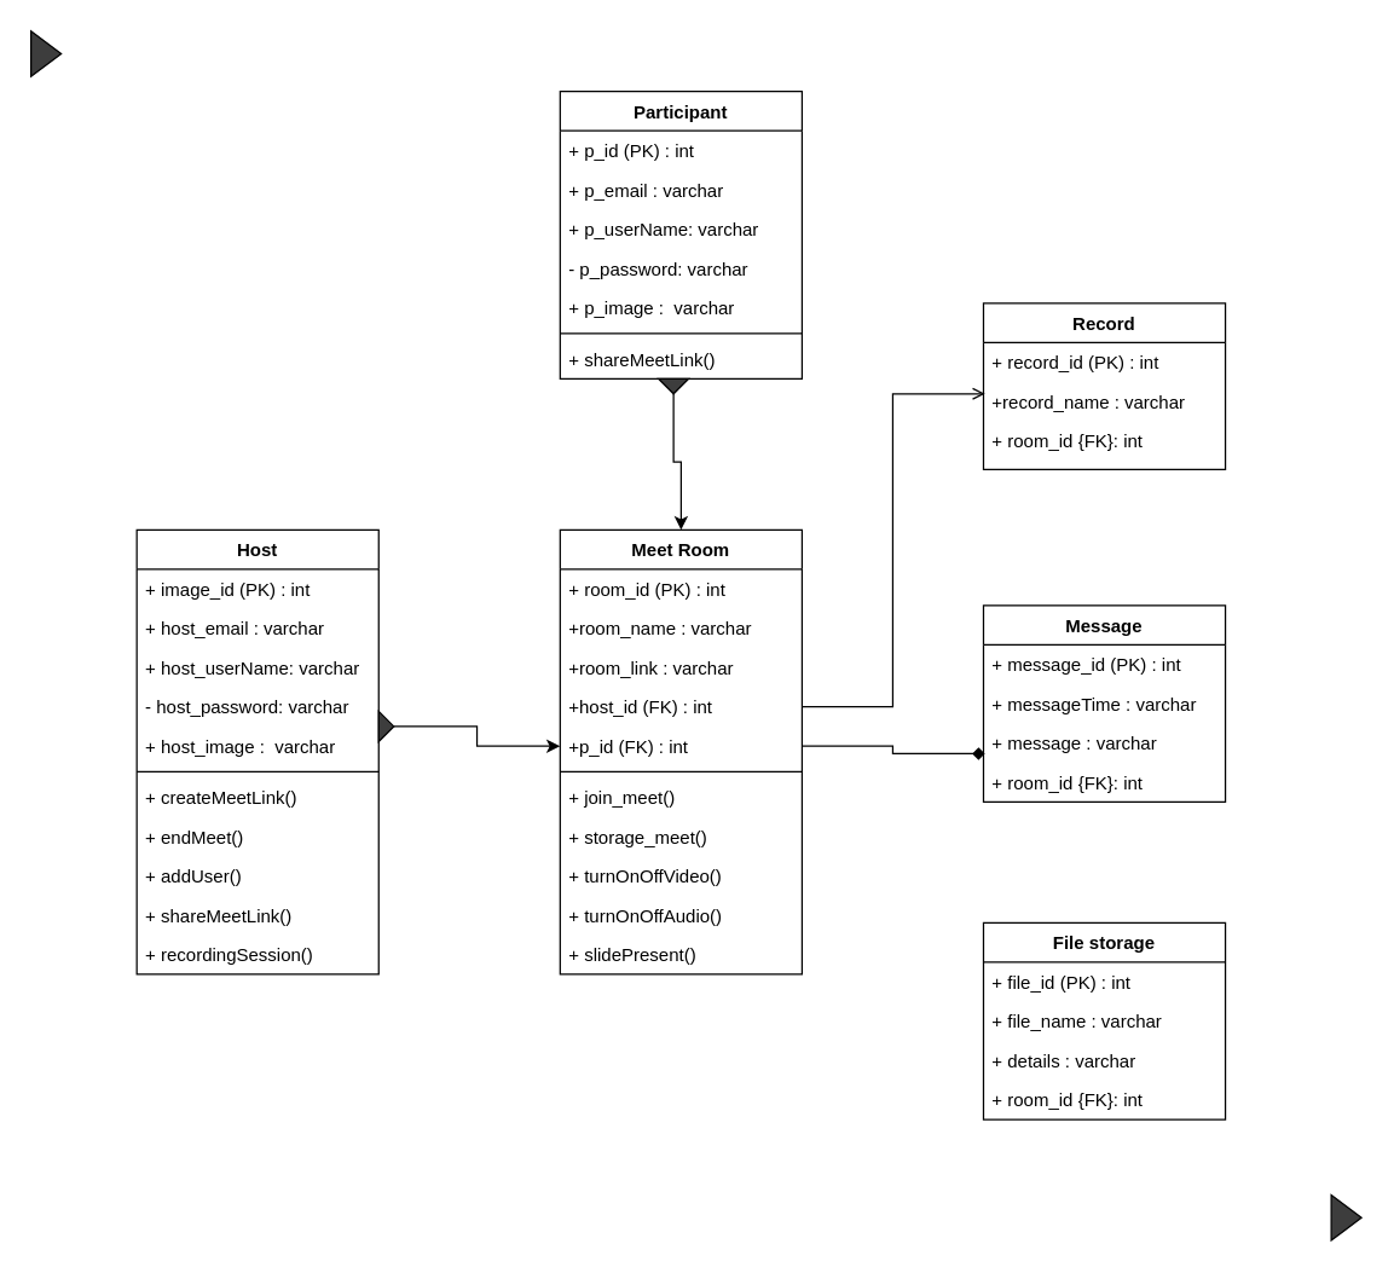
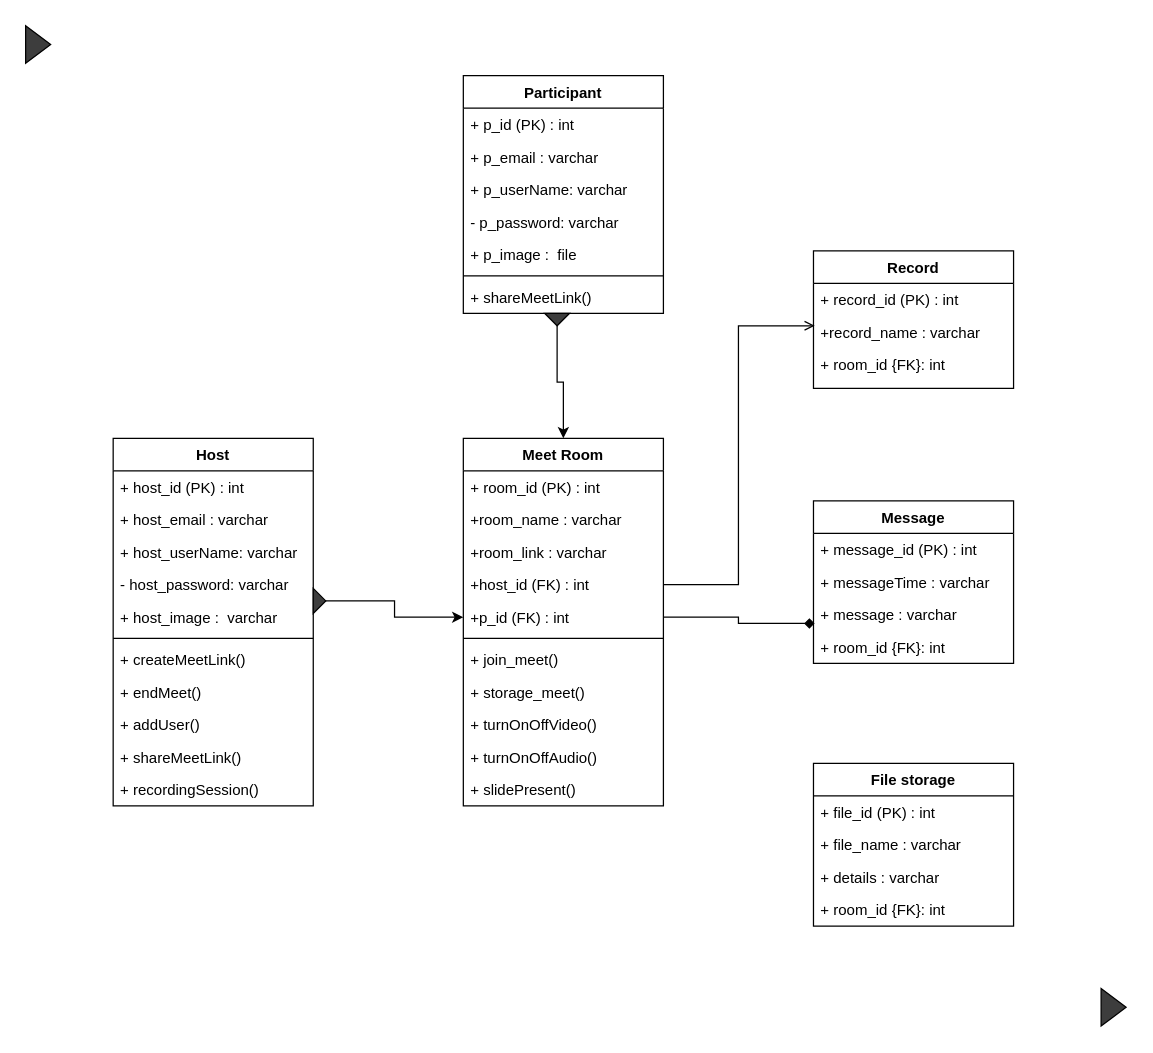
- <mxCell id="31" value="+ p_image :  varchar" style="text;align=left;verticalAlign=top;spacingLeft=4;spacingRight=4;overflow=hidden;rotatable=0;points=[[0,0.5],[1,0.5]];portConstraint=eastwest;rounded=0;shadow=0;html=0;" vertex="1" parent="26"><mxGeometry y="130" width="160" height="26" as="geometry" /></mxCell>
+ <mxCell id="31" value="+ p_image :  file" style="text;align=left;verticalAlign=top;spacingLeft=4;spacingRight=4;overflow=hidden;rotatable=0;points=[[0,0.5],[1,0.5]];portConstraint=eastwest;rounded=0;shadow=0;html=0;" vertex="1" parent="26"><mxGeometry y="130" width="160" height="26" as="geometry" /></mxCell>
- <mxCell id="3" value="+ image_id (PK) : int" style="text;align=left;verticalAlign=top;spacingLeft=4;spacingRight=4;overflow=hidden;rotatable=0;points=[[0,0.5],[1,0.5]];portConstraint=eastwest;" parent="2" vertex="1"><mxGeometry y="26" width="160" height="26" as="geometry" /></mxCell>
+ <mxCell id="3" value="+ host_id (PK) : int" style="text;align=left;verticalAlign=top;spacingLeft=4;spacingRight=4;overflow=hidden;rotatable=0;points=[[0,0.5],[1,0.5]];portConstraint=eastwest;" parent="2" vertex="1"><mxGeometry y="26" width="160" height="26" as="geometry" /></mxCell>
